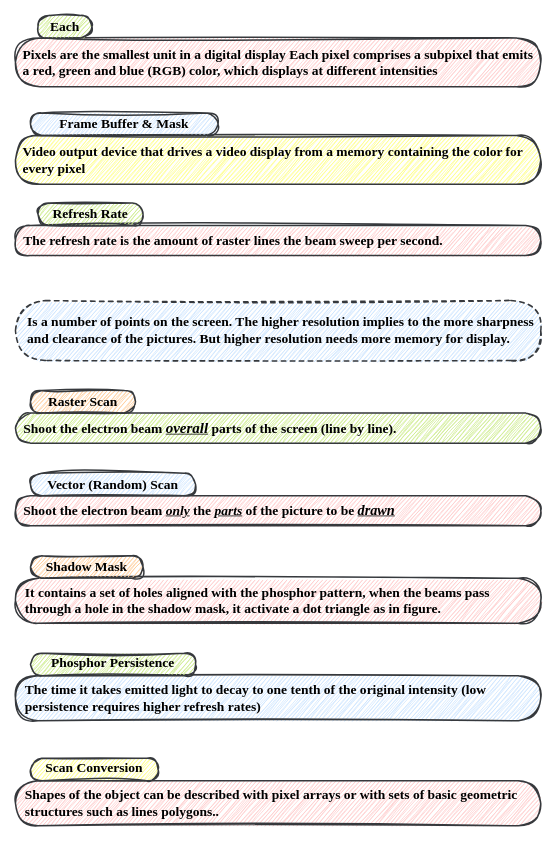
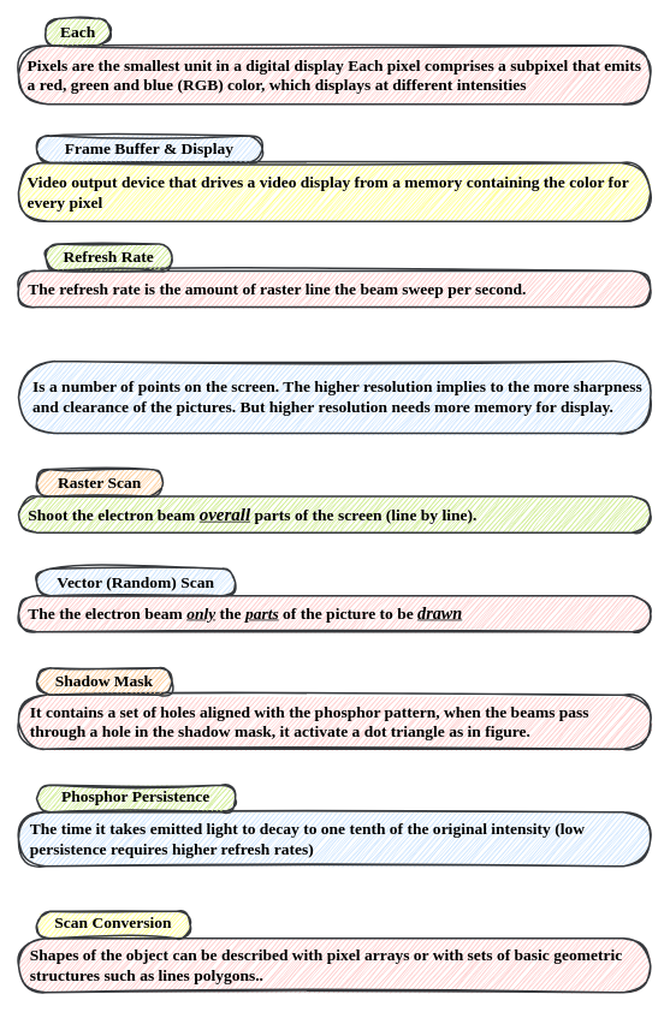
- <mxCell id="4" value="Frame Buffer &amp;amp; Mask" style="rounded=1;whiteSpace=wrap;html=1;sketch=1;hachureGap=4;jiggle=2;curveFitting=1;fontFamily=Architects Daughter;fontSource=https%3A%2F%2Ffonts.googleapis.com%2Fcss%3Ffamily%3DArchitects%2BDaughter;arcSize=50;fillColor=#cce5ff;strokeColor=#36393d;fontStyle=1;fontSize=18;strokeWidth=2;shadow=0;container=0;" parent="2" vertex="1"><mxGeometry x="20" width="250" height="30" as="geometry" /></mxCell>
+ <mxCell id="4" value="Frame Buffer &amp;amp; Display" style="rounded=1;whiteSpace=wrap;html=1;sketch=1;hachureGap=4;jiggle=2;curveFitting=1;fontFamily=Architects Daughter;fontSource=https%3A%2F%2Ffonts.googleapis.com%2Fcss%3Ffamily%3DArchitects%2BDaughter;arcSize=50;fillColor=#cce5ff;strokeColor=#36393d;fontStyle=1;fontSize=18;strokeWidth=2;shadow=0;container=0;" parent="2" vertex="1"><mxGeometry x="20" width="250" height="30" as="geometry" /></mxCell>
- <mxCell id="9" value="&lt;div style=&quot;&quot;&gt;&lt;div&gt;The refresh rate is the amount of raster lines the beam sweep&amp;nbsp;&lt;span style=&quot;background-color: initial;&quot;&gt;per second.&lt;/span&gt;&lt;/div&gt;&lt;/div&gt;" style="rounded=1;whiteSpace=wrap;html=1;sketch=1;hachureGap=4;jiggle=2;curveFitting=1;fontFamily=Architects Daughter;fontSource=https%3A%2F%2Ffonts.googleapis.com%2Fcss%3Ffamily%3DArchitects%2BDaughter;arcSize=50;fillColor=#ffcccc;strokeColor=#36393d;fontStyle=1;fontSize=18;strokeWidth=2;shadow=0;container=0;spacingLeft=9;align=left;" vertex="1" parent="8"><mxGeometry y="30" width="700" height="40" as="geometry" /></mxCell>
+ <mxCell id="9" value="&lt;div style=&quot;&quot;&gt;&lt;div&gt;The refresh rate is the amount of raster line the beam sweep&amp;nbsp;&lt;span style=&quot;background-color: initial;&quot;&gt;per second.&lt;/span&gt;&lt;/div&gt;&lt;/div&gt;" style="rounded=1;whiteSpace=wrap;html=1;sketch=1;hachureGap=4;jiggle=2;curveFitting=1;fontFamily=Architects Daughter;fontSource=https%3A%2F%2Ffonts.googleapis.com%2Fcss%3Ffamily%3DArchitects%2BDaughter;arcSize=50;fillColor=#ffcccc;strokeColor=#36393d;fontStyle=1;fontSize=18;strokeWidth=2;shadow=0;container=0;spacingLeft=9;align=left;" vertex="1" parent="8"><mxGeometry y="30" width="700" height="40" as="geometry" /></mxCell>
- <mxCell id="12" value="&lt;div style=&quot;text-align: left;&quot;&gt;Is a number of points on the screen. The higher resolution implies to the more sharpness and clearance of the pictures. But higher resolution needs more memory for display.&lt;br&gt;&lt;/div&gt;" style="rounded=1;whiteSpace=wrap;html=1;sketch=1;hachureGap=4;jiggle=2;curveFitting=1;fontFamily=Architects Daughter;fontSource=https%3A%2F%2Ffonts.googleapis.com%2Fcss%3Ffamily%3DArchitects%2BDaughter;arcSize=50;fillColor=#cce5ff;strokeColor=#36393d;fontStyle=1;fontSize=18;strokeWidth=2;shadow=0;container=0;spacingLeft=9;spacing=8;dashed=1;" vertex="1" parent="11"><mxGeometry y="30" width="700" height="80" as="geometry" /></mxCell>
+ <mxCell id="12" value="&lt;div style=&quot;text-align: left;&quot;&gt;Is a number of points on the screen. The higher resolution implies to the more sharpness and clearance of the pictures. But higher resolution needs more memory for display.&lt;br&gt;&lt;/div&gt;" style="rounded=1;whiteSpace=wrap;html=1;sketch=1;hachureGap=4;jiggle=2;curveFitting=1;fontFamily=Architects Daughter;fontSource=https%3A%2F%2Ffonts.googleapis.com%2Fcss%3Ffamily%3DArchitects%2BDaughter;arcSize=50;fillColor=#cce5ff;strokeColor=#36393d;fontStyle=1;fontSize=18;strokeWidth=2;shadow=0;container=0;spacingLeft=9;spacing=8;" vertex="1" parent="11"><mxGeometry y="30" width="700" height="80" as="geometry" /></mxCell>
- <mxCell id="17" value="&lt;div style=&quot;&quot;&gt;&lt;div&gt;Shoot the electron beam&amp;nbsp;&lt;span style=&quot;background-color: initial;&quot;&gt;&lt;u&gt;&lt;i&gt;only&lt;/i&gt;&lt;/u&gt; the &lt;i&gt;&lt;u&gt;parts&lt;/u&gt;&lt;/i&gt; of the picture to be &lt;u&gt;&lt;i&gt;&lt;font style=&quot;font-size: 19px;&quot;&gt;drawn&lt;/font&gt;&lt;/i&gt;&lt;/u&gt;&lt;/span&gt;&lt;/div&gt;&lt;/div&gt;" style="rounded=1;whiteSpace=wrap;html=1;sketch=1;hachureGap=4;jiggle=2;curveFitting=1;fontFamily=Architects Daughter;fontSource=https%3A%2F%2Ffonts.googleapis.com%2Fcss%3Ffamily%3DArchitects%2BDaughter;arcSize=50;fillColor=#ffcccc;strokeColor=#36393d;fontStyle=1;fontSize=18;strokeWidth=2;shadow=0;container=0;spacingLeft=9;align=left;" vertex="1" parent="16"><mxGeometry y="30" width="700" height="40" as="geometry" /></mxCell>
+ <mxCell id="17" value="&lt;div style=&quot;&quot;&gt;&lt;div&gt;The the electron beam&amp;nbsp;&lt;span style=&quot;background-color: initial;&quot;&gt;&lt;u&gt;&lt;i&gt;only&lt;/i&gt;&lt;/u&gt; the &lt;i&gt;&lt;u&gt;parts&lt;/u&gt;&lt;/i&gt; of the picture to be &lt;u&gt;&lt;i&gt;&lt;font style=&quot;font-size: 19px;&quot;&gt;drawn&lt;/font&gt;&lt;/i&gt;&lt;/u&gt;&lt;/span&gt;&lt;/div&gt;&lt;/div&gt;" style="rounded=1;whiteSpace=wrap;html=1;sketch=1;hachureGap=4;jiggle=2;curveFitting=1;fontFamily=Architects Daughter;fontSource=https%3A%2F%2Ffonts.googleapis.com%2Fcss%3Ffamily%3DArchitects%2BDaughter;arcSize=50;fillColor=#ffcccc;strokeColor=#36393d;fontStyle=1;fontSize=18;strokeWidth=2;shadow=0;container=0;spacingLeft=9;align=left;" vertex="1" parent="16"><mxGeometry y="30" width="700" height="40" as="geometry" /></mxCell>
